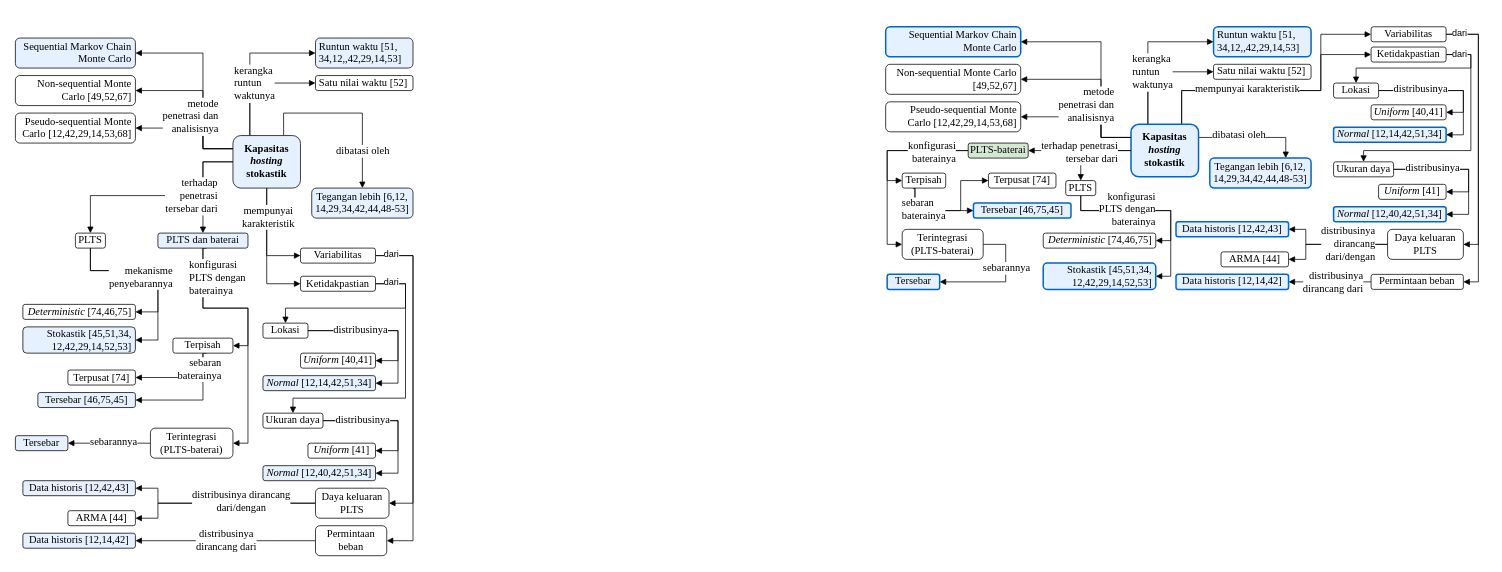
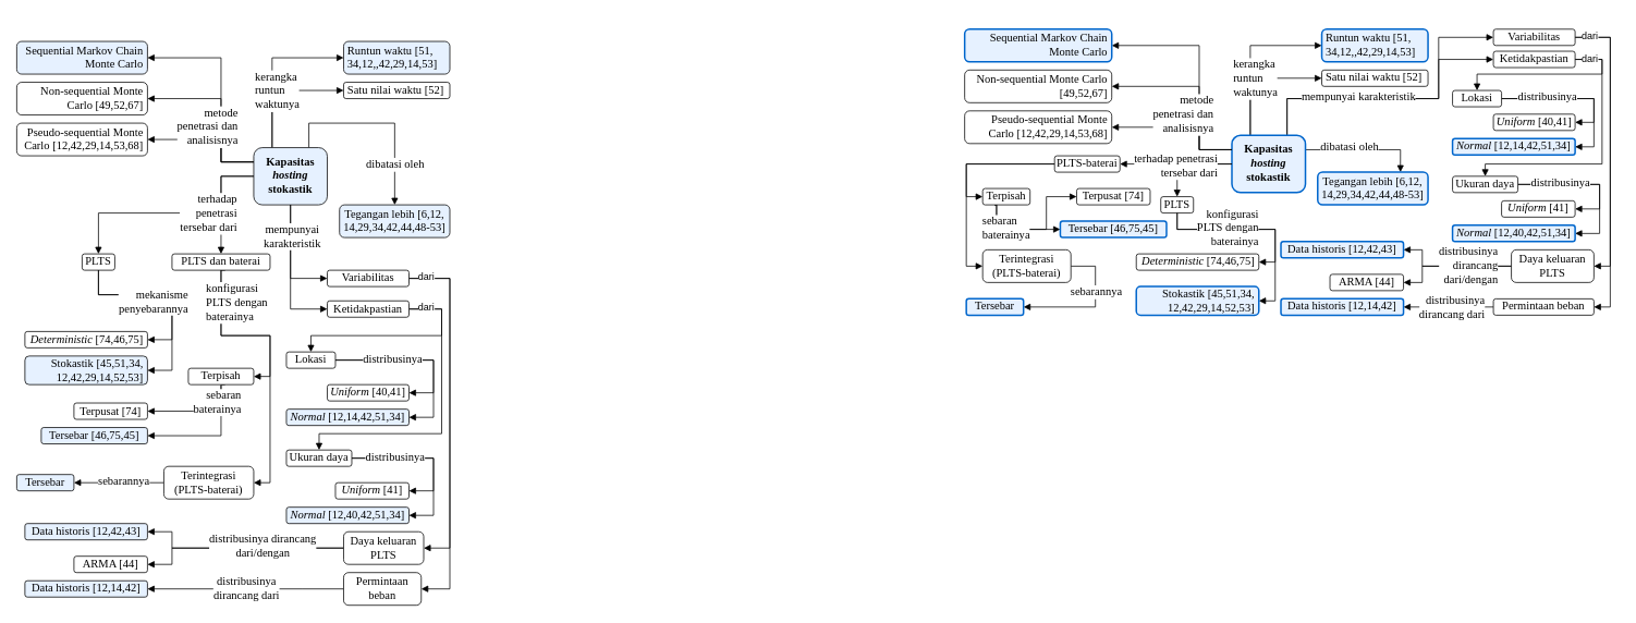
- <mxCell id="100" value="PLTS-baterai" style="rounded=1;whiteSpace=wrap;html=1;strokeWidth=1;fillColor=#d5e8d4;fontSize=14;fontFamily=Times New Roman;" parent="1" vertex="1"><mxGeometry x="1290" y="190" width="80" height="20" as="geometry" /></mxCell>
+ <mxCell id="100" value="PLTS-baterai" style="rounded=1;whiteSpace=wrap;html=1;strokeWidth=1;fillColor=#FFFFFF;fontSize=14;fontFamily=Times New Roman;" parent="1" vertex="1"><mxGeometry x="1290" y="190" width="80" height="20" as="geometry" /></mxCell>
- <mxCell id="144" value="&lt;span style=&quot;font-family: &amp;quot;times new roman&amp;quot;; font-size: 14px; background-color: rgb(255, 255, 255);&quot;&gt;konfigurasi&lt;/span&gt;&lt;br style=&quot;font-family: &amp;quot;times new roman&amp;quot;; font-size: 14px;&quot;&gt;&lt;span style=&quot;font-family: &amp;quot;times new roman&amp;quot;; font-size: 14px; background-color: rgb(255, 255, 255);&quot;&gt;baterainya&lt;/span&gt;" style="text;html=1;align=right;verticalAlign=middle;resizable=0;points=[];;autosize=1;" parent="1" vertex="1"><mxGeometry x="1195" y="187.5" width="80" height="30" as="geometry" /></mxCell>
- <mxCell id="30" value="PLTS dan baterai" style="rounded=1;whiteSpace=wrap;html=1;strokeWidth=1;fillColor=#e6f1ff;fontSize=14;fontFamily=Times New Roman;" parent="1" vertex="1"><mxGeometry x="210" y="310" width="120" height="20" as="geometry" /></mxCell>
+ <mxCell id="30" value="PLTS dan baterai" style="rounded=1;whiteSpace=wrap;html=1;strokeWidth=1;fillColor=#FFFFFF;fontSize=14;fontFamily=Times New Roman;" parent="1" vertex="1"><mxGeometry x="210" y="310" width="120" height="20" as="geometry" /></mxCell>
